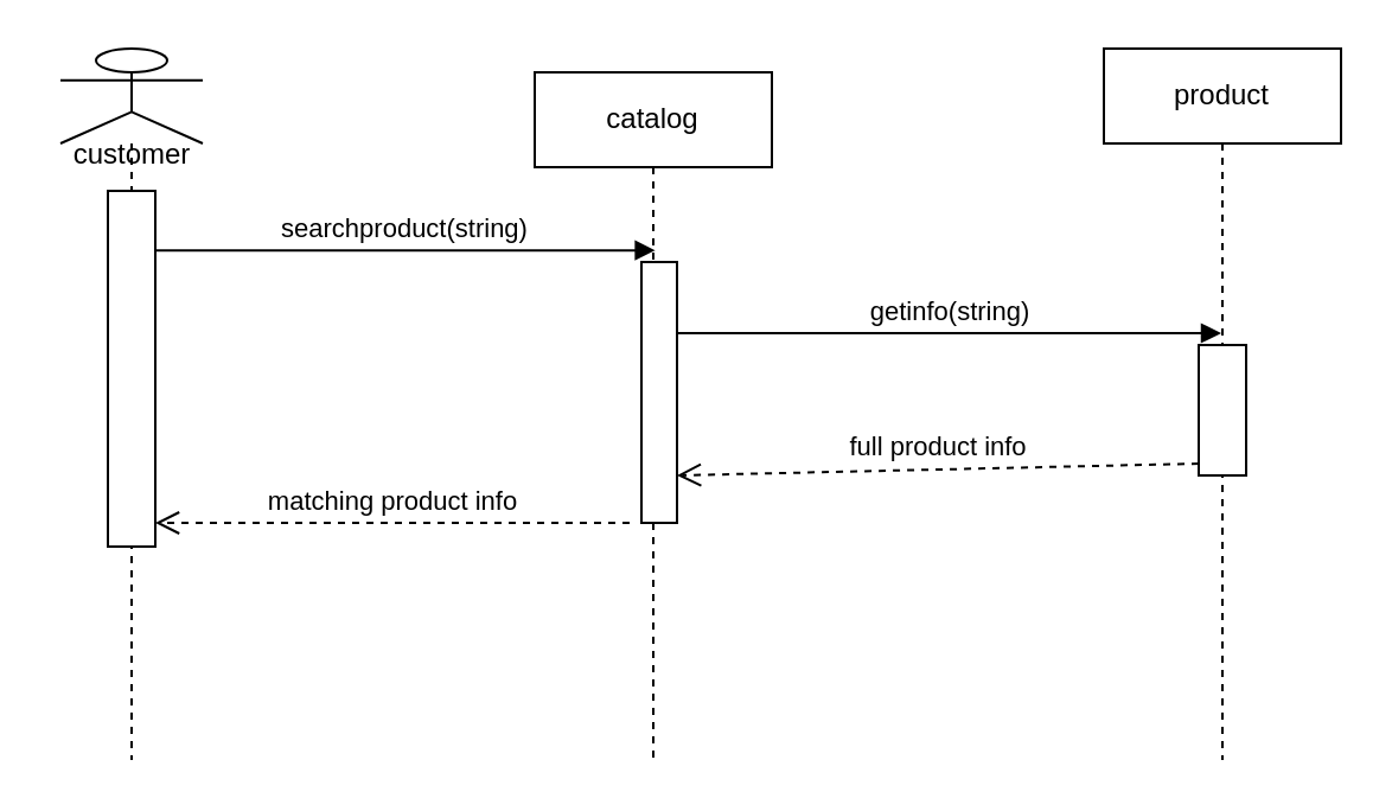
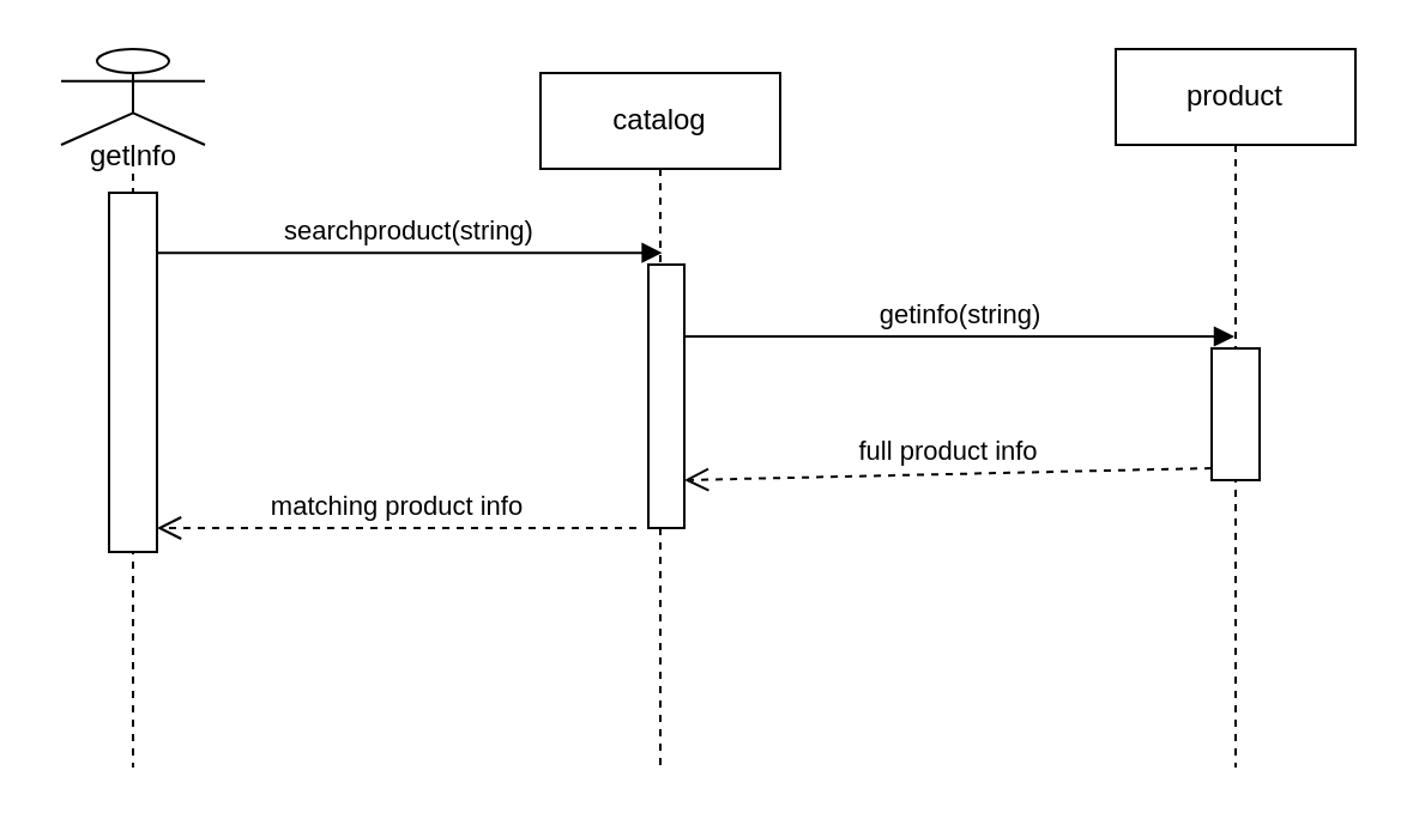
- <mxCell id="12" value="customer" style="text;html=1;align=center;verticalAlign=middle;resizable=0;points=[];autosize=1;strokeColor=none;fillColor=none;" vertex="1" parent="1"><mxGeometry x="20" y="50" width="70" height="30" as="geometry" /></mxCell>
+ <mxCell id="12" value="getinfo" style="text;html=1;align=center;verticalAlign=middle;resizable=0;points=[];autosize=1;strokeColor=none;fillColor=none;" vertex="1" parent="1"><mxGeometry x="20" y="50" width="70" height="30" as="geometry" /></mxCell>
